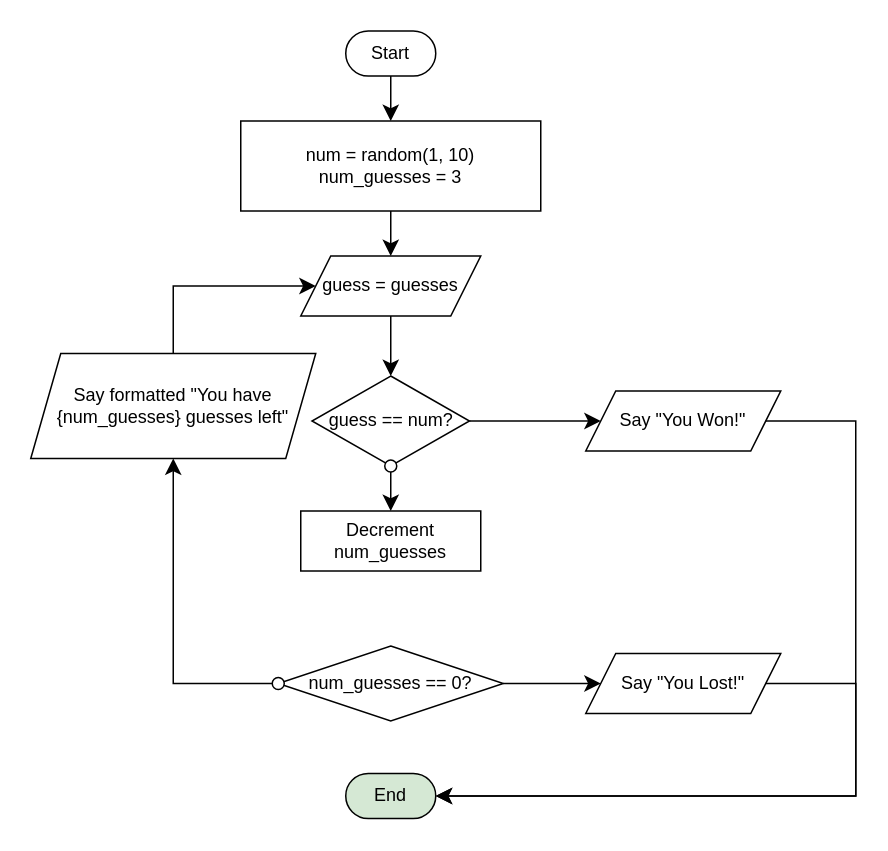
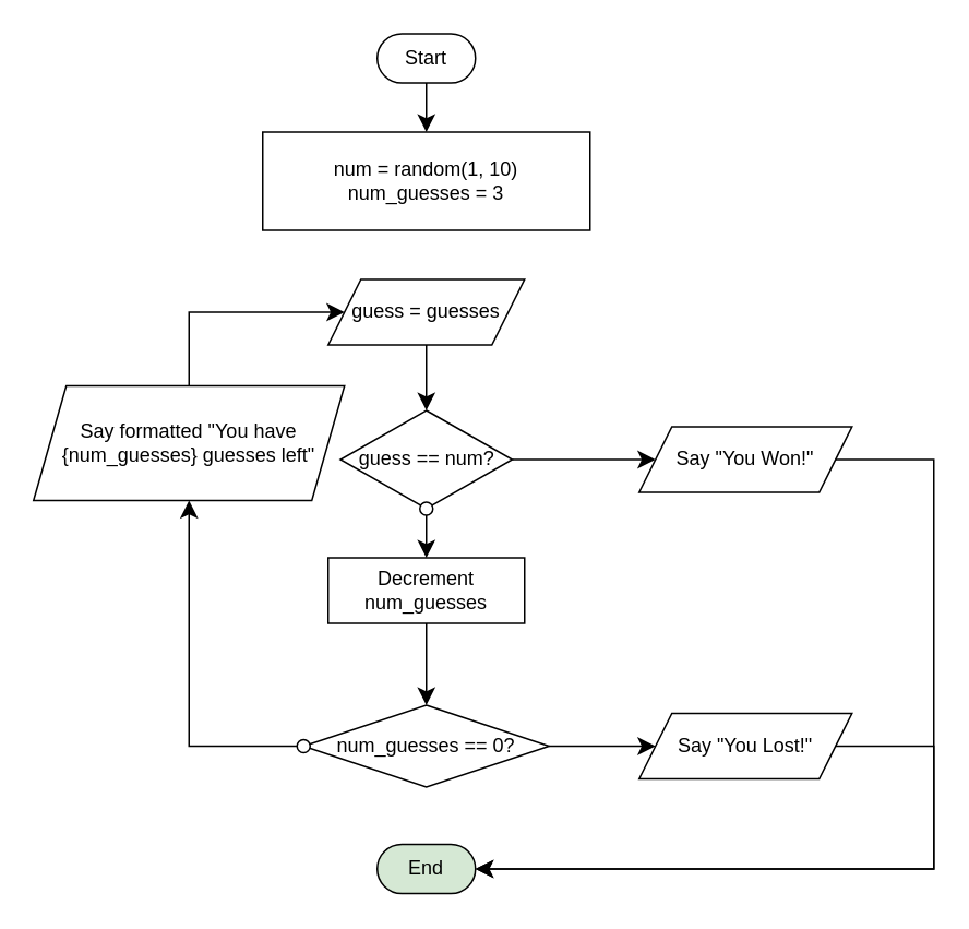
- <mxCell id="6" value="" style="endArrow=classic;html=1;rounded=0;fontSize=12;startSize=8;endSize=8;curved=1;exitX=0.5;exitY=1;exitDx=0;exitDy=0;entryX=0.5;entryY=0;entryDx=0;entryDy=0;" parent="1" source="3" target="4" edge="1"><mxGeometry width="50" height="50" relative="1" as="geometry"><mxPoint x="350" y="270" as="sourcePoint" /><mxPoint x="400" y="220" as="targetPoint" /></mxGeometry></mxCell>
+ <mxCell id="14" value="" style="endArrow=classic;html=1;rounded=0;fontSize=12;startSize=8;endSize=8;curved=1;exitX=0.5;exitY=1;exitDx=0;exitDy=0;entryX=0.5;entryY=0;entryDx=0;entryDy=0;" parent="1" source="11" target="13" edge="1"><mxGeometry width="50" height="50" relative="1" as="geometry"><mxPoint x="330" y="430" as="sourcePoint" /><mxPoint x="380" y="380" as="targetPoint" /></mxGeometry></mxCell>
